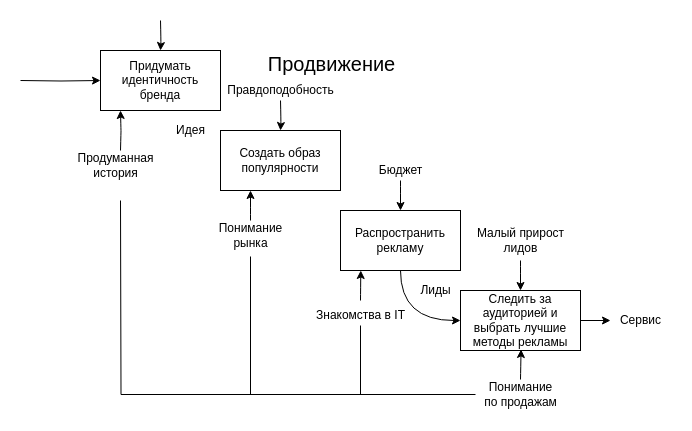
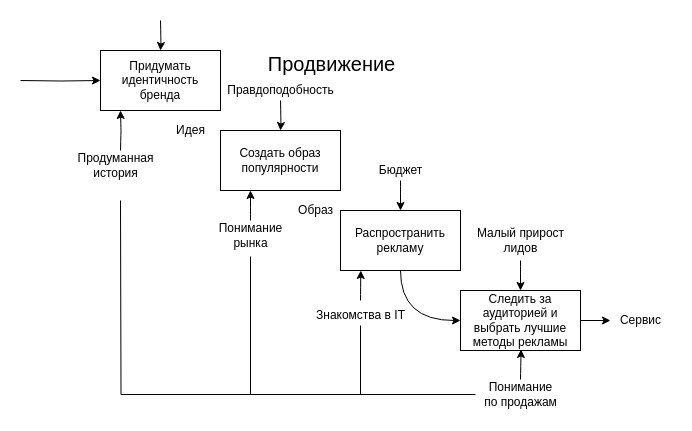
+ <mxCell id="12" value="Образ" style="text;html=1;align=center;verticalAlign=middle;resizable=0;points=[];;autosize=1;" vertex="1" parent="1"><mxGeometry x="290" y="200" width="50" height="20" as="geometry" /></mxCell>
- <mxCell id="14" value="Лиды" style="text;html=1;align=center;verticalAlign=middle;resizable=0;points=[];;autosize=1;" vertex="1" parent="1"><mxGeometry x="410" y="280" width="50" height="20" as="geometry" /></mxCell>
